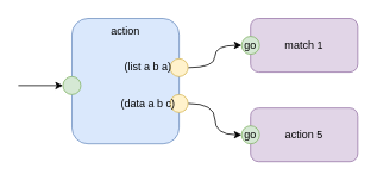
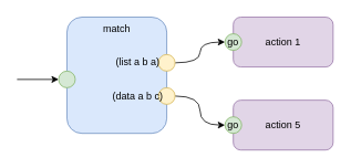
- <mxCell id="2" value="action" style="rounded=1;whiteSpace=wrap;html=1;fillColor=#dae8fc;strokeColor=#6c8ebf;verticalAlign=top;" parent="1" vertex="1"><mxGeometry x="80" y="20" width="120" height="140" as="geometry" /></mxCell>
+ <mxCell id="2" value="match" style="rounded=1;whiteSpace=wrap;html=1;fillColor=#dae8fc;strokeColor=#6c8ebf;verticalAlign=top;" parent="1" vertex="1"><mxGeometry x="80" y="20" width="120" height="140" as="geometry" /></mxCell>
- <mxCell id="4" value="match 1" style="rounded=1;whiteSpace=wrap;html=1;fillColor=#e1d5e7;strokeColor=#9673a6;" parent="1" vertex="1"><mxGeometry x="280" y="20" width="120" height="60" as="geometry" /></mxCell>
+ <mxCell id="4" value="action 1" style="rounded=1;whiteSpace=wrap;html=1;fillColor=#e1d5e7;strokeColor=#9673a6;" parent="1" vertex="1"><mxGeometry x="280" y="20" width="120" height="60" as="geometry" /></mxCell>
